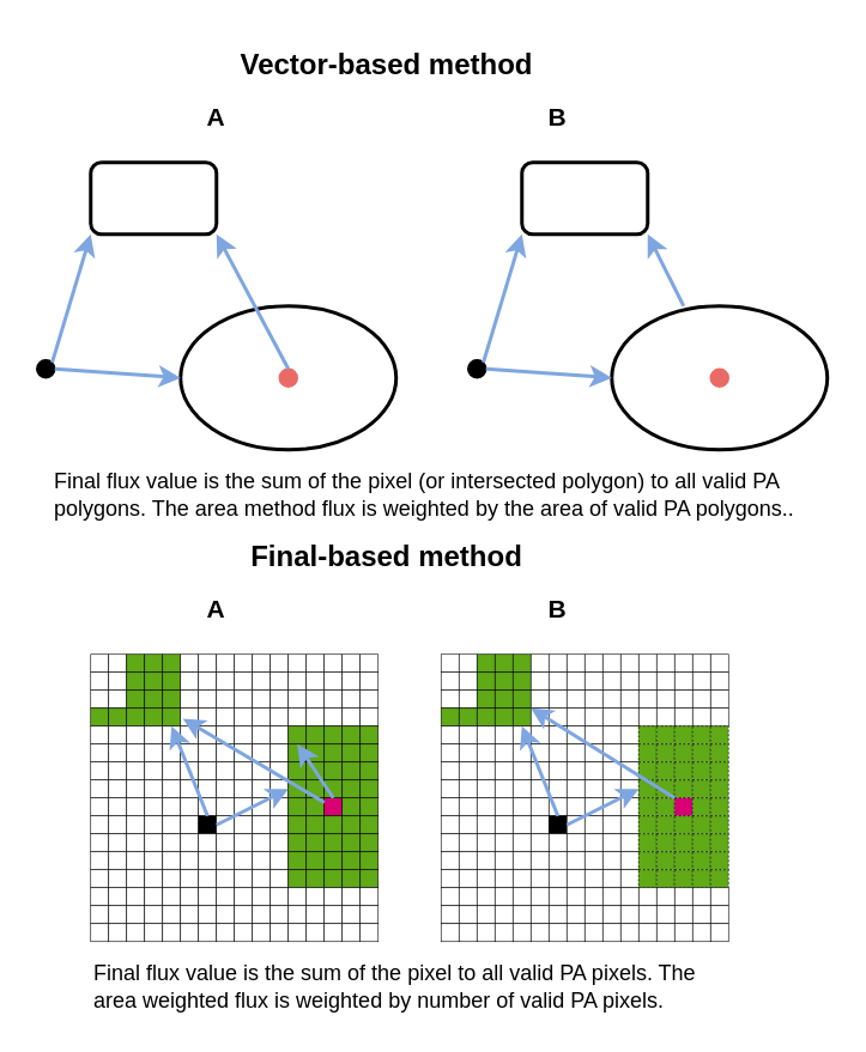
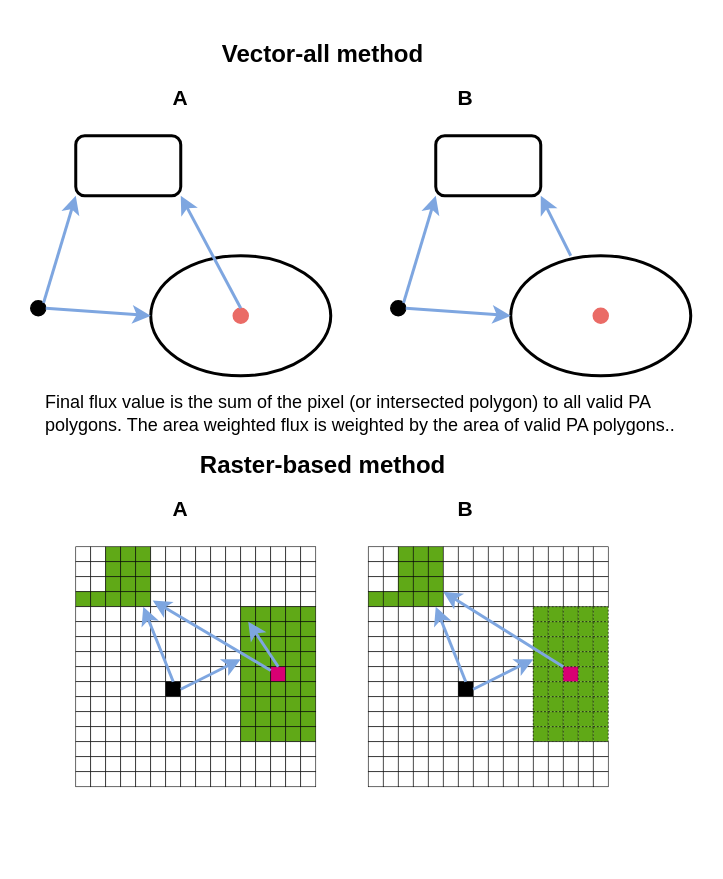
- <mxCell id="16" value="Vector-based method" style="text;html=1;strokeColor=none;fillColor=none;align=center;verticalAlign=middle;whiteSpace=wrap;rounded=0;fontSize=16;fontStyle=1" vertex="1" parent="1"><mxGeometry x="120" y="20" width="190" height="30" as="geometry" /></mxCell>
+ <mxCell id="16" value="Vector-all method" style="text;html=1;strokeColor=none;fillColor=none;align=center;verticalAlign=middle;whiteSpace=wrap;rounded=0;fontSize=16;fontStyle=1" vertex="1" parent="1"><mxGeometry x="120" y="20" width="190" height="30" as="geometry" /></mxCell>
- <mxCell id="542" value="Final flux value is the sum of the pixel (or intersected polygon) to all valid PA polygons. The area method flux is weighted by the area of valid PA polygons..&amp;nbsp;" style="text;html=1;strokeColor=none;fillColor=none;align=left;verticalAlign=middle;whiteSpace=wrap;rounded=0;" vertex="1" parent="1"><mxGeometry x="27.5" y="260" width="432.5" height="30" as="geometry" /></mxCell>
+ <mxCell id="542" value="Final flux value is the sum of the pixel (or intersected polygon) to all valid PA polygons. The area weighted flux is weighted by the area of valid PA polygons..&amp;nbsp;" style="text;html=1;strokeColor=none;fillColor=none;align=left;verticalAlign=middle;whiteSpace=wrap;rounded=0;" vertex="1" parent="1"><mxGeometry x="27.5" y="260" width="432.5" height="30" as="geometry" /></mxCell>
- <mxCell id="19" value="Final-based method" style="text;html=1;strokeColor=none;fillColor=none;align=center;verticalAlign=middle;whiteSpace=wrap;rounded=0;fontSize=16;fontStyle=1" vertex="1" parent="1"><mxGeometry x="120" y="294" width="190" height="30" as="geometry" /></mxCell>
+ <mxCell id="19" value="Raster-based method" style="text;html=1;strokeColor=none;fillColor=none;align=center;verticalAlign=middle;whiteSpace=wrap;rounded=0;fontSize=16;fontStyle=1" vertex="1" parent="1"><mxGeometry x="120" y="294" width="190" height="30" as="geometry" /></mxCell>
- <mxCell id="541" value="Final flux value is the sum of the pixel to all valid PA pixels. The area weighted flux is weighted by number of valid PA pixels.&amp;nbsp;" style="text;html=1;strokeColor=none;fillColor=none;align=left;verticalAlign=middle;whiteSpace=wrap;rounded=0;" vertex="1" parent="1"><mxGeometry x="50" y="534" width="355" height="30" as="geometry" /></mxCell>
